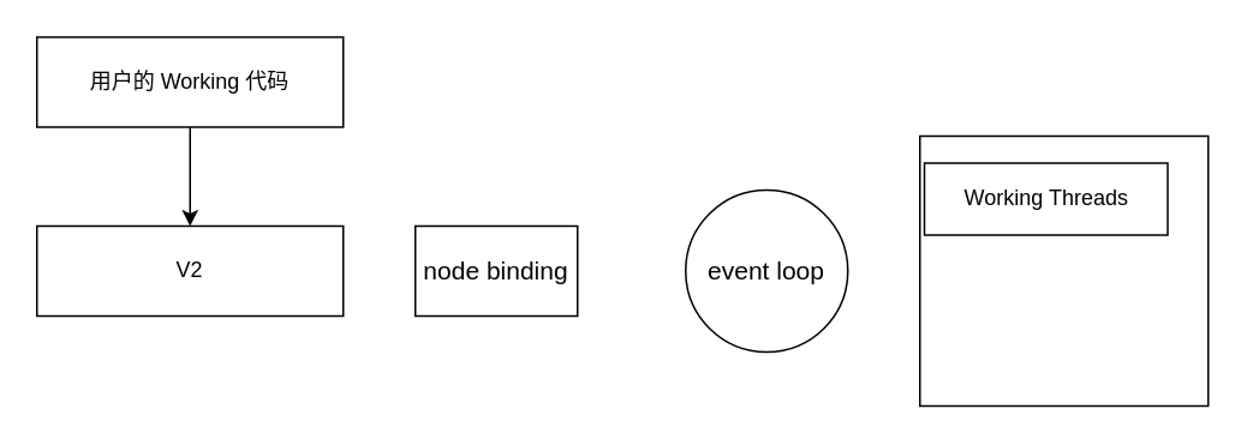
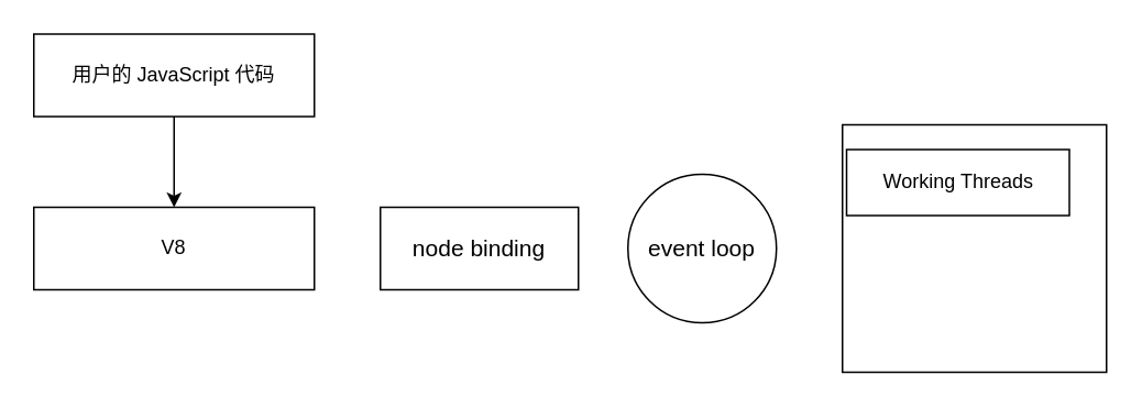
- <mxCell id="3" value="用户的 Working 代码" style="rounded=0;whiteSpace=wrap;html=1;" vertex="1" parent="1"><mxGeometry x="20" y="20" width="170" height="50" as="geometry" /></mxCell>
+ <mxCell id="3" value="用户的 JavaScript 代码" style="rounded=0;whiteSpace=wrap;html=1;" vertex="1" parent="1"><mxGeometry x="20" y="20" width="170" height="50" as="geometry" /></mxCell>
- <mxCell id="4" value="V2" style="rounded=0;whiteSpace=wrap;html=1;" vertex="1" parent="1"><mxGeometry x="20" y="125" width="170" height="50" as="geometry" /></mxCell>
+ <mxCell id="4" value="V8" style="rounded=0;whiteSpace=wrap;html=1;" vertex="1" parent="1"><mxGeometry x="20" y="125" width="170" height="50" as="geometry" /></mxCell>
- <mxCell id="5" value="&lt;font style=&quot;font-size: 14px&quot;&gt;node binding&lt;/font&gt;" style="rounded=0;whiteSpace=wrap;html=1;" vertex="1" parent="1"><mxGeometry x="230" y="125" width="90" height="50" as="geometry" /></mxCell>
+ <mxCell id="5" value="&lt;font style=&quot;font-size: 14px&quot;&gt;node binding&lt;/font&gt;" style="rounded=0;whiteSpace=wrap;html=1;" vertex="1" parent="1"><mxGeometry x="230" y="125" width="120" height="50" as="geometry" /></mxCell>
